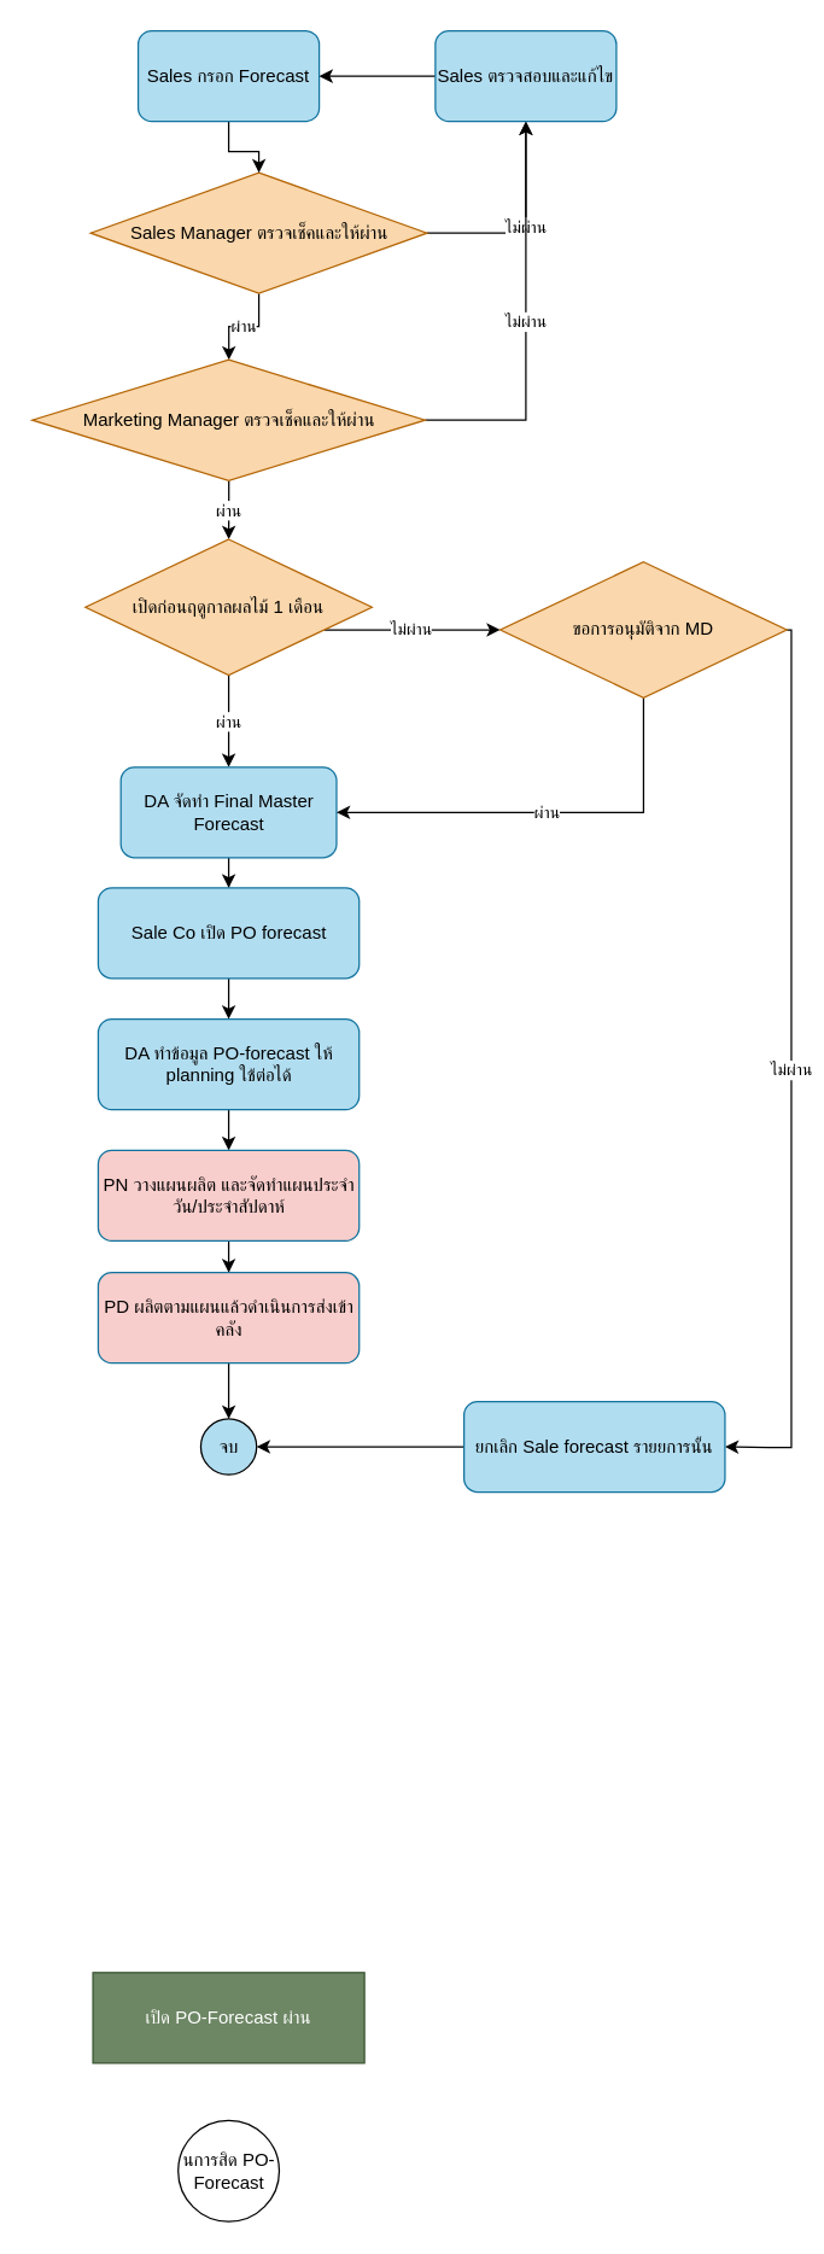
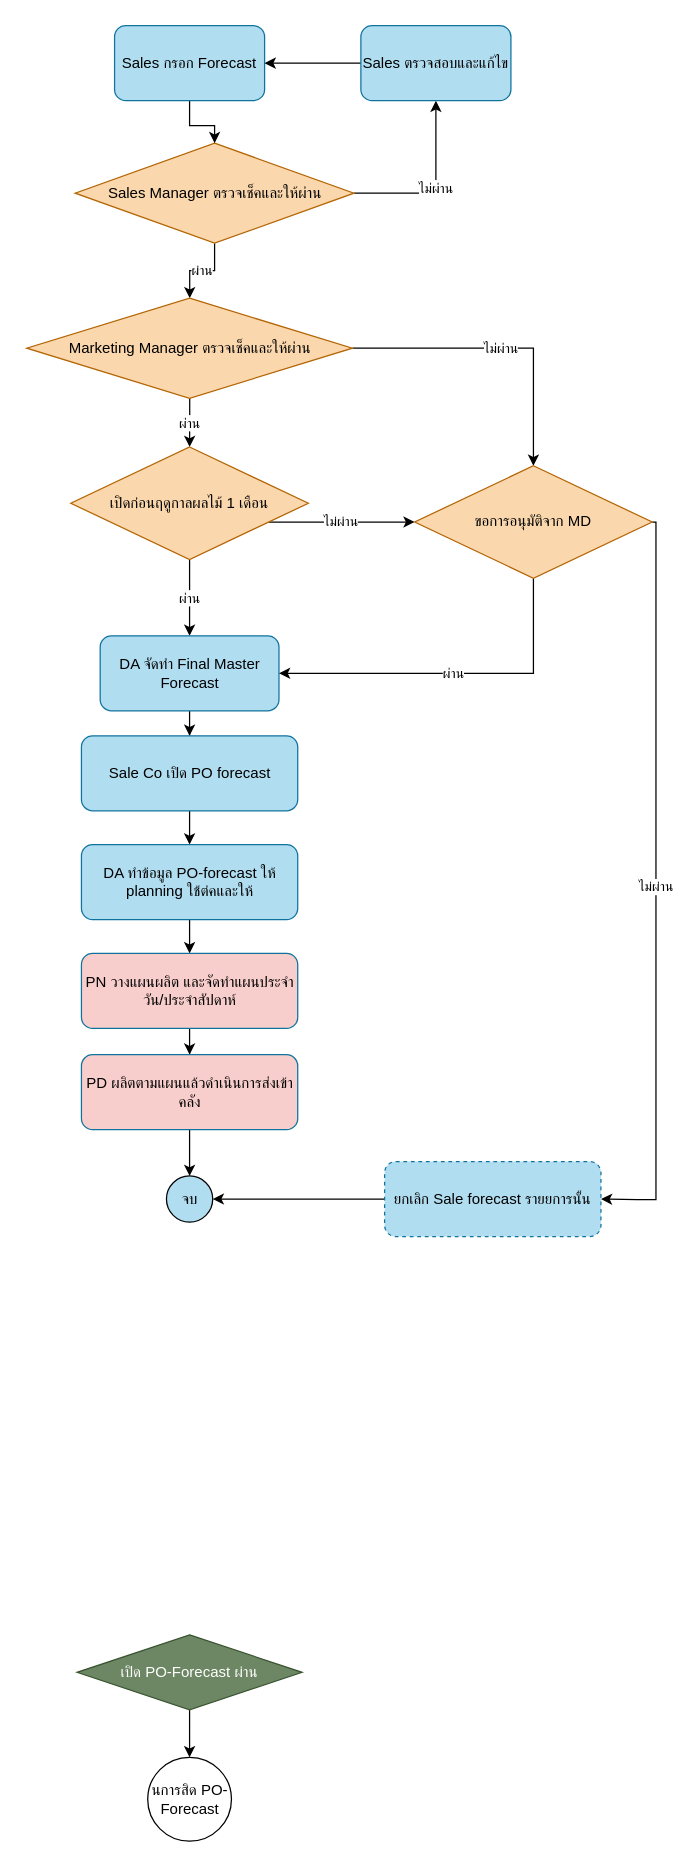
- <mxCell id="10" value="ไม่ผ่าน" style="edgeStyle=orthogonalEdgeStyle;rounded=0;orthogonalLoop=1;jettySize=auto;html=1;entryX=0.5;entryY=1;entryDx=0;entryDy=0;exitX=1;exitY=0.5;exitDx=0;exitDy=0;" parent="1" source="11" target="20" edge="1"><mxGeometry relative="1" as="geometry"><mxPoint x="388.348" y="96.88" as="targetPoint" /></mxGeometry></mxCell>
+ <mxCell id="10" value="ไม่ผ่าน" style="edgeStyle=orthogonalEdgeStyle;rounded=0;orthogonalLoop=1;jettySize=auto;html=1;exitX=1;exitY=0.5;exitDx=0;exitDy=0;" parent="1" source="11" target="25" edge="1"><mxGeometry relative="1" as="geometry"><mxPoint x="388.348" y="96.88" as="targetPoint" /></mxGeometry></mxCell>
- <mxCell id="27" value="DA ทำข้อมูล PO-forecast ให้ planning ใช้ต่อได้" style="rounded=1;whiteSpace=wrap;html=1;fillColor=#b1ddf0;strokeColor=#10739e;fontColor=default;" vertex="1" parent="1"><mxGeometry x="64.5" y="675" width="173" height="60" as="geometry" /></mxCell>
+ <mxCell id="27" value="DA ทำข้อมูล PO-forecast ให้ planning ใช้ต่คและให้" style="rounded=1;whiteSpace=wrap;html=1;fillColor=#b1ddf0;strokeColor=#10739e;fontColor=default;" vertex="1" parent="1"><mxGeometry x="64.5" y="675" width="173" height="60" as="geometry" /></mxCell>
- <mxCell id="34" value="ยกเลิก Sale forecast รายยการนั้น" style="rounded=1;whiteSpace=wrap;html=1;fillColor=#b1ddf0;strokeColor=#10739e;fontColor=default;" vertex="1" parent="1"><mxGeometry x="307" y="928.5" width="173" height="60" as="geometry" /></mxCell>
+ <mxCell id="34" value="ยกเลิก Sale forecast รายยการนั้น" style="rounded=1;whiteSpace=wrap;html=1;fillColor=#b1ddf0;strokeColor=#10739e;fontColor=default;dashed=1;" vertex="1" parent="1"><mxGeometry x="307" y="928.5" width="173" height="60" as="geometry" /></mxCell>
- <mxCell id="5" value="เปิด PO-Forecast ผ่าน" style="rounded=0;whiteSpace=wrap;html=1;fillColor=#6d8764;fontColor=#ffffff;strokeColor=#3A5431;" parent="1" vertex="1"><mxGeometry x="61" y="1307" width="180" height="60" as="geometry" /></mxCell>
+ <mxCell id="5" value="เปิด PO-Forecast ผ่าน" style="rhombus;whiteSpace=wrap;html=1;fillColor=#6d8764;fontColor=#ffffff;strokeColor=#3A5431;" parent="1" vertex="1"><mxGeometry x="61" y="1307" width="180" height="60" as="geometry" /></mxCell>
+ <mxCell id="4" value="" style="edgeStyle=orthogonalEdgeStyle;rounded=0;orthogonalLoop=1;jettySize=auto;html=1;" parent="1" source="5" target="2" edge="1"><mxGeometry relative="1" as="geometry" /></mxCell>
